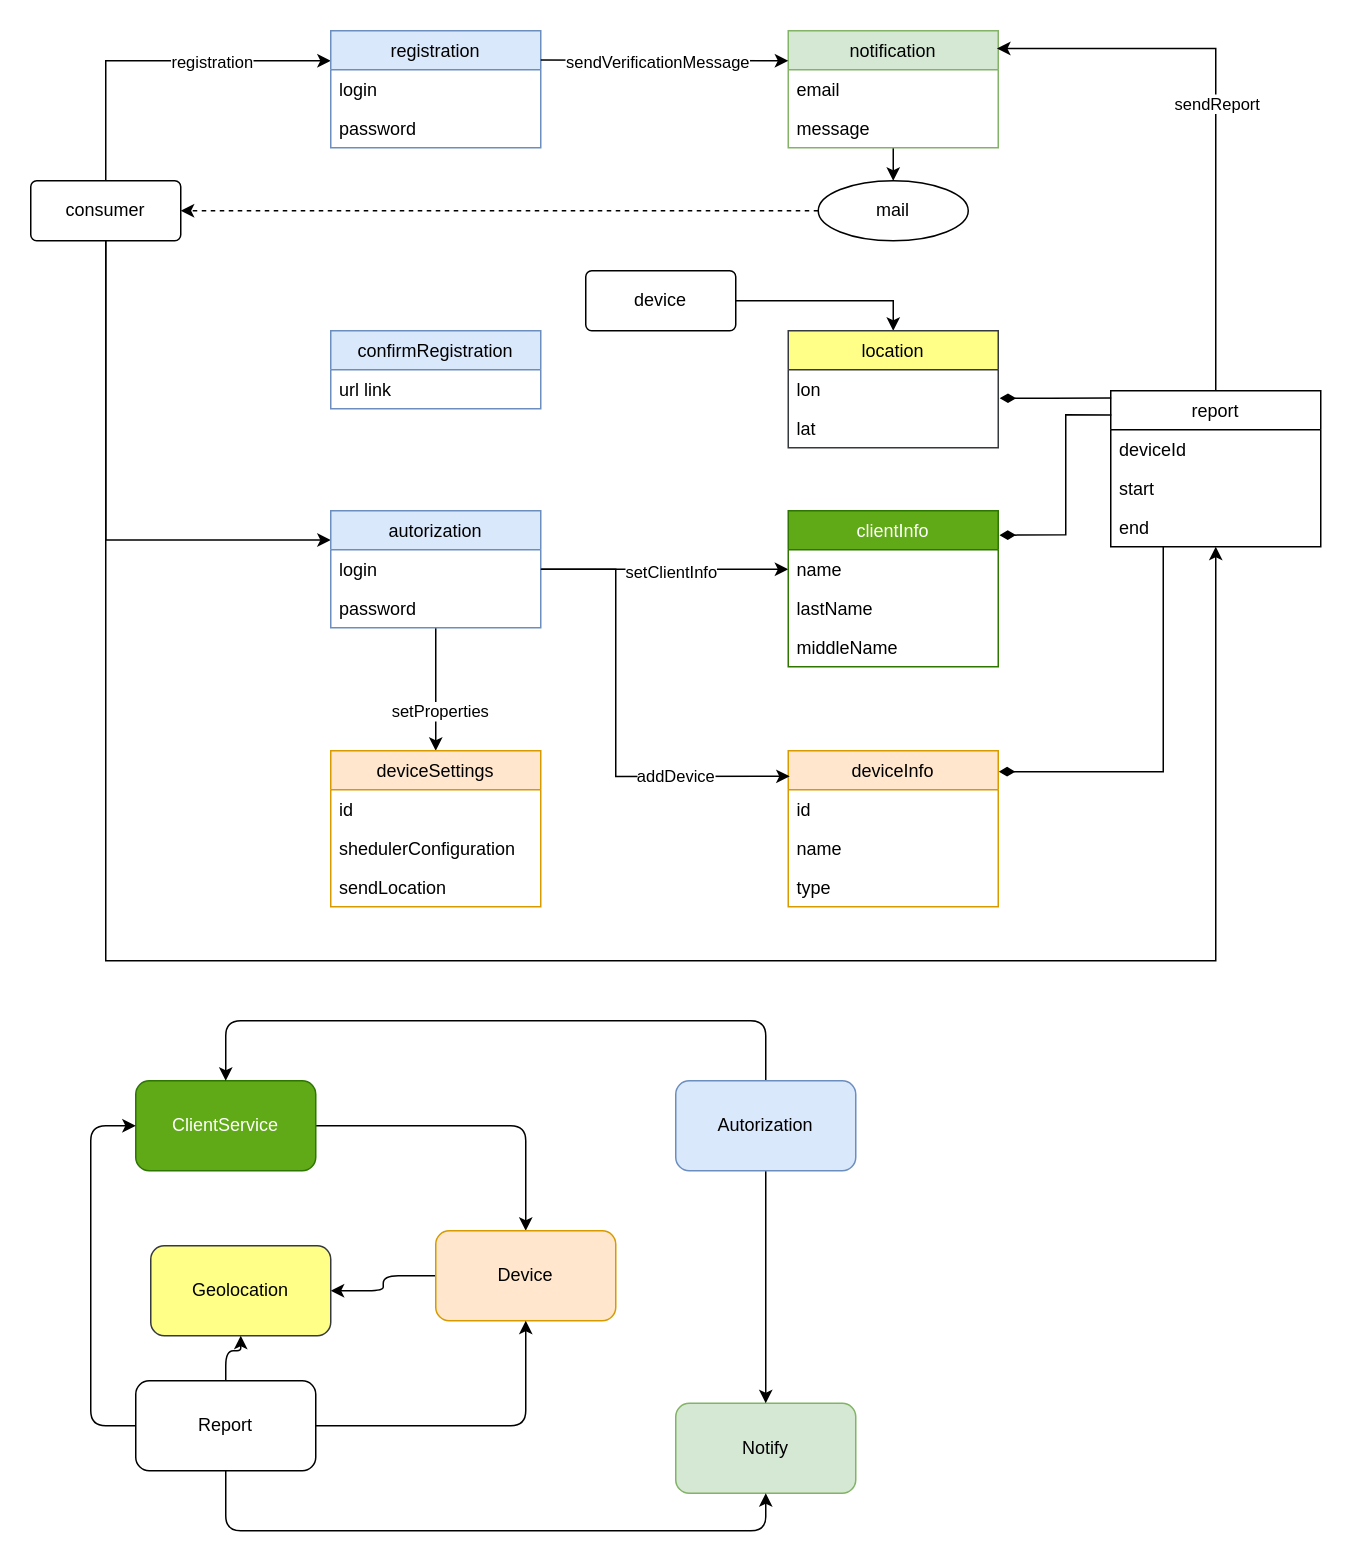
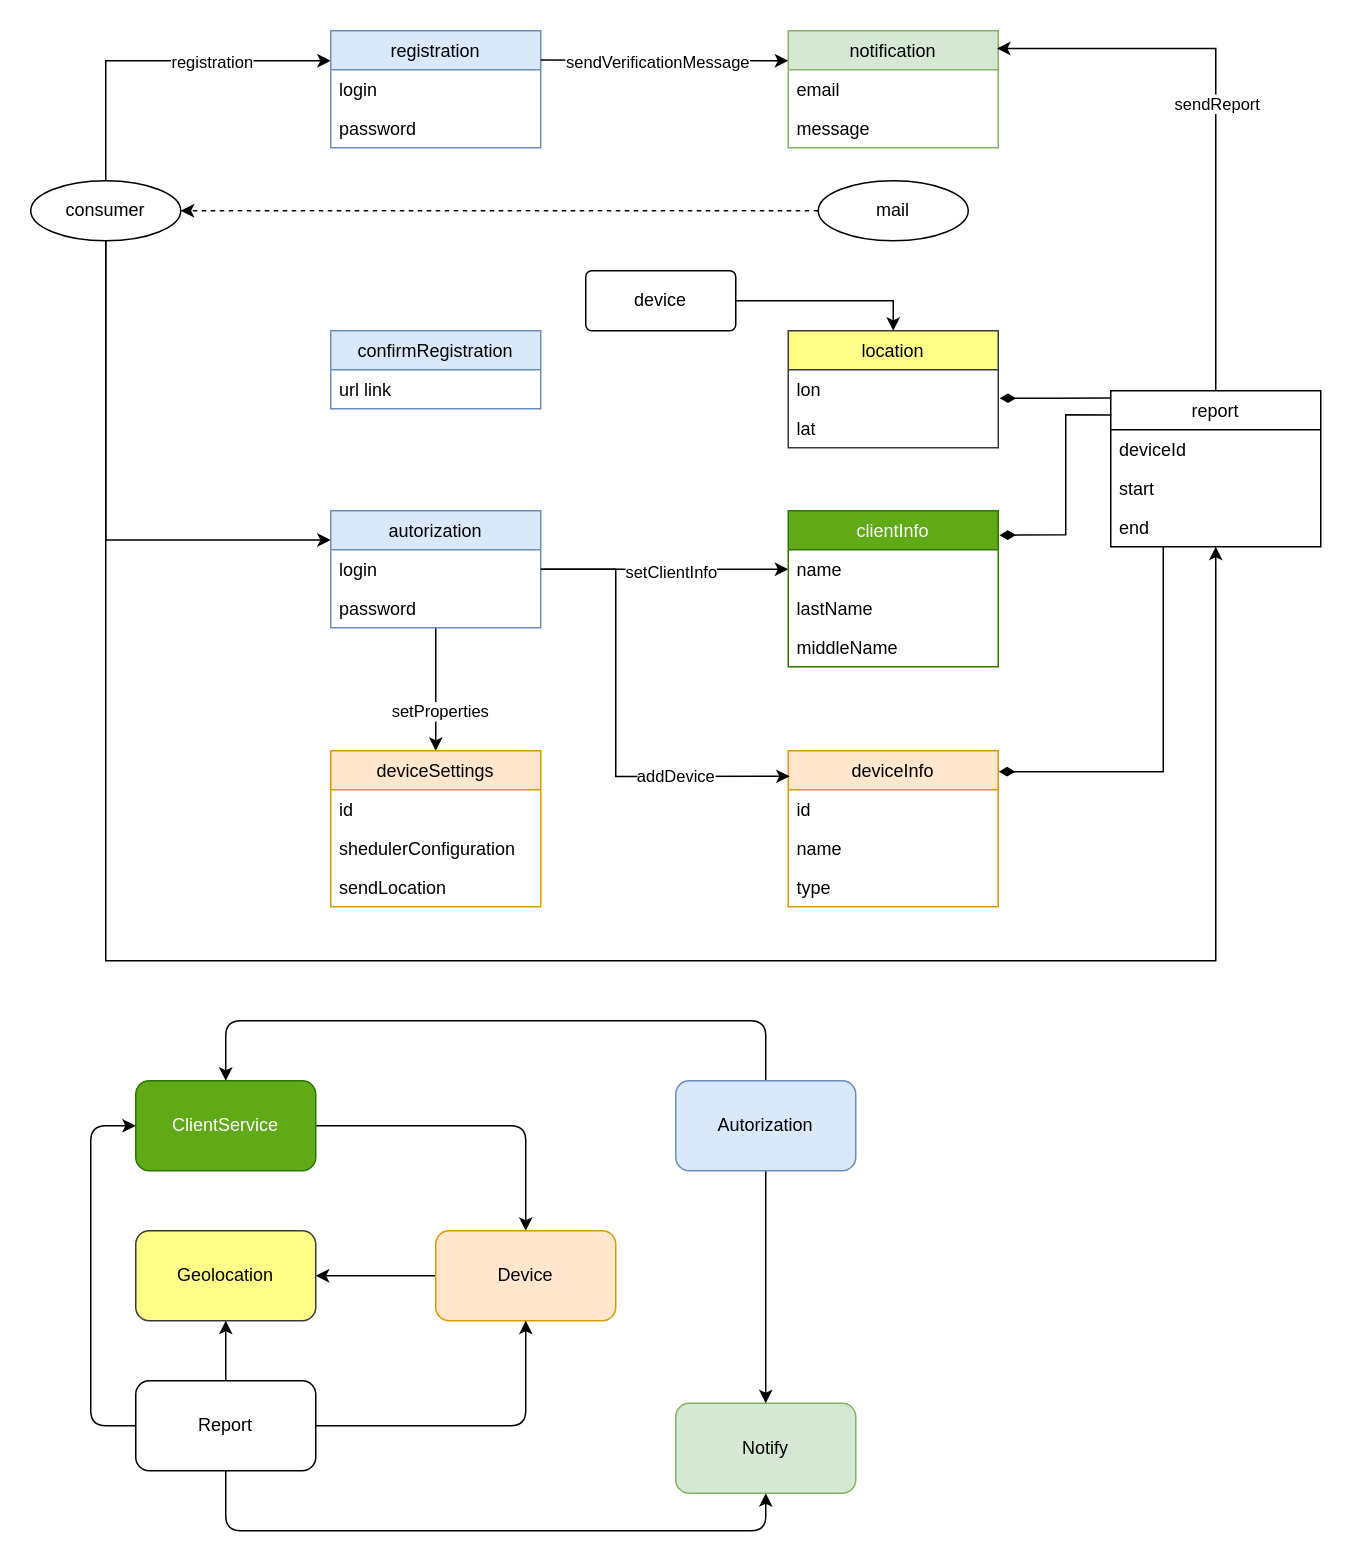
- <mxCell id="10" style="edgeStyle=orthogonalEdgeStyle;rounded=0;orthogonalLoop=1;jettySize=auto;html=1;entryX=0.5;entryY=0;entryDx=0;entryDy=0;" parent="1" source="11" target="49" edge="1"><mxGeometry relative="1" as="geometry" /></mxCell>
- <mxCell id="6" value="consumer" style="rounded=1;arcSize=10;whiteSpace=wrap;html=1;align=center;" parent="1" vertex="1"><mxGeometry x="20" y="120" width="100" height="40" as="geometry" /></mxCell>
+ <mxCell id="6" value="consumer" style="ellipse;arcSize=10;whiteSpace=wrap;html=1;align=center;" parent="1" vertex="1"><mxGeometry x="20" y="120" width="100" height="40" as="geometry" /></mxCell>
- <mxCell id="59" value="Geolocation" style="rounded=1;whiteSpace=wrap;html=1;fillColor=#ffff88;strokeColor=#36393d;" vertex="1" parent="1"><mxGeometry x="100" y="830" width="120" height="60" as="geometry" /></mxCell>
+ <mxCell id="59" value="Geolocation" style="rounded=1;whiteSpace=wrap;html=1;fillColor=#ffff88;strokeColor=#36393d;" vertex="1" parent="1"><mxGeometry x="90" y="820" width="120" height="60" as="geometry" /></mxCell>
